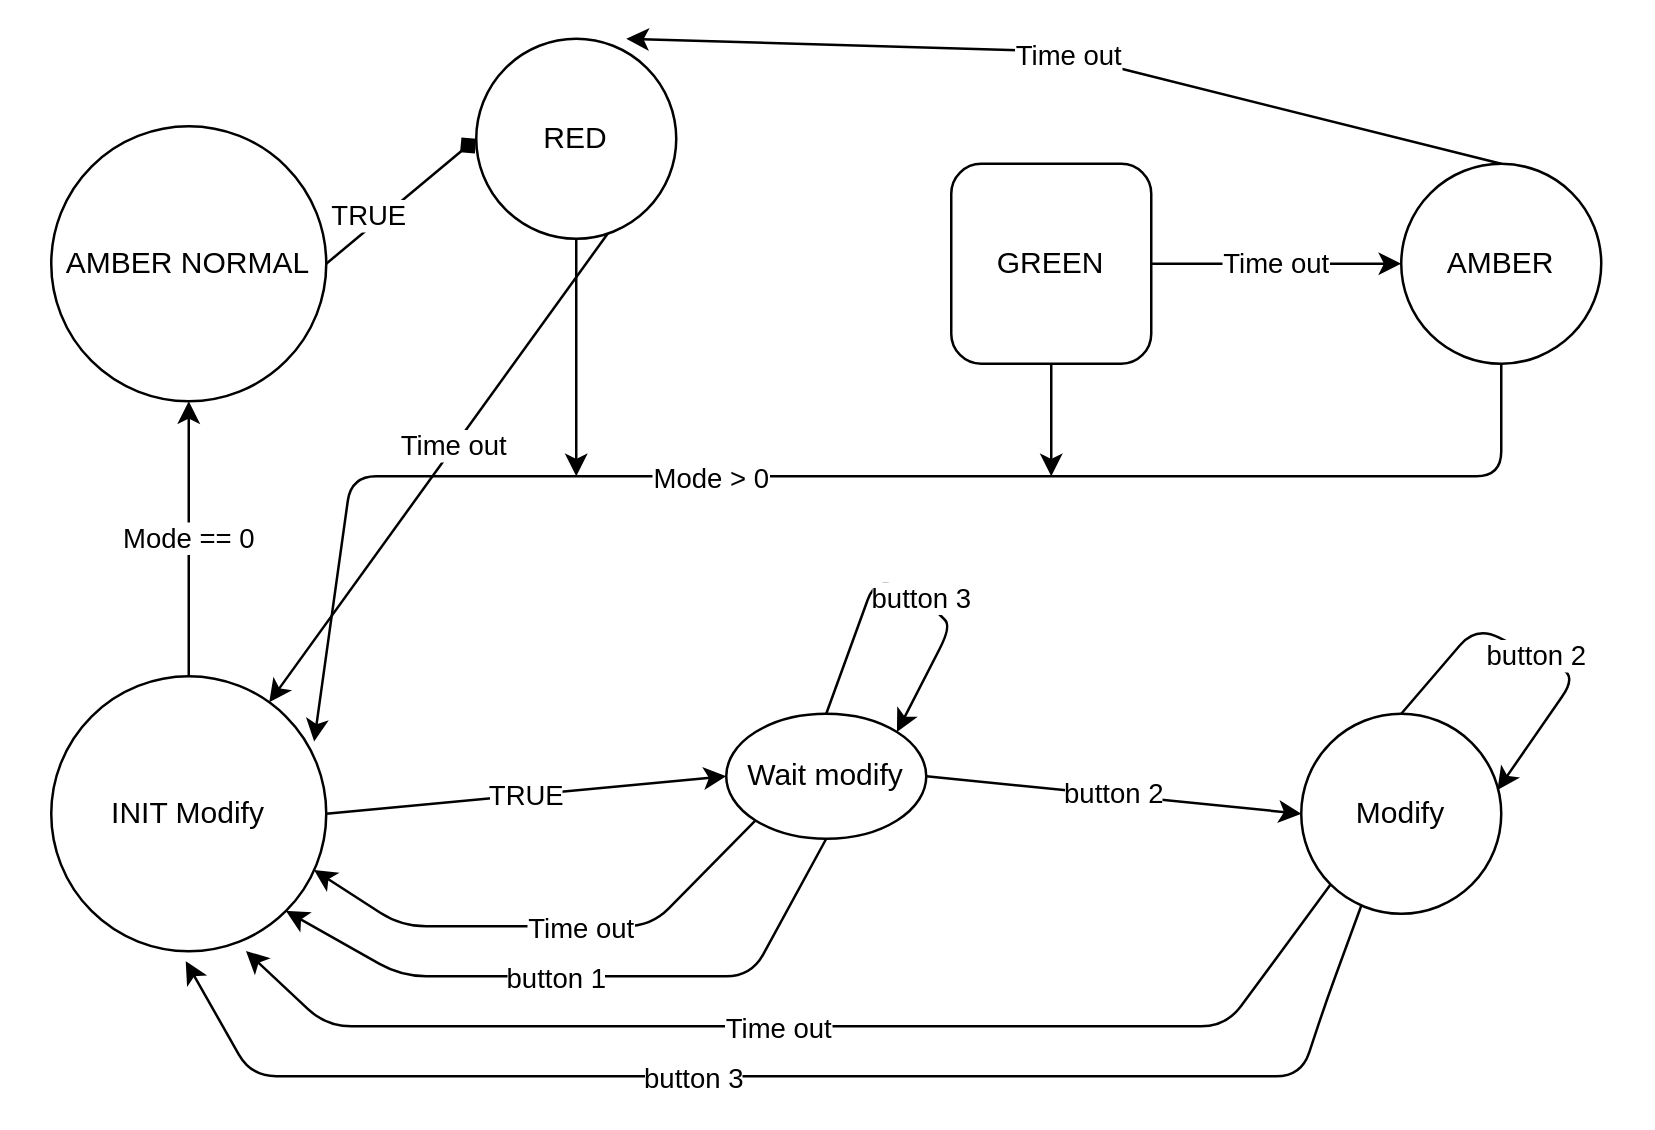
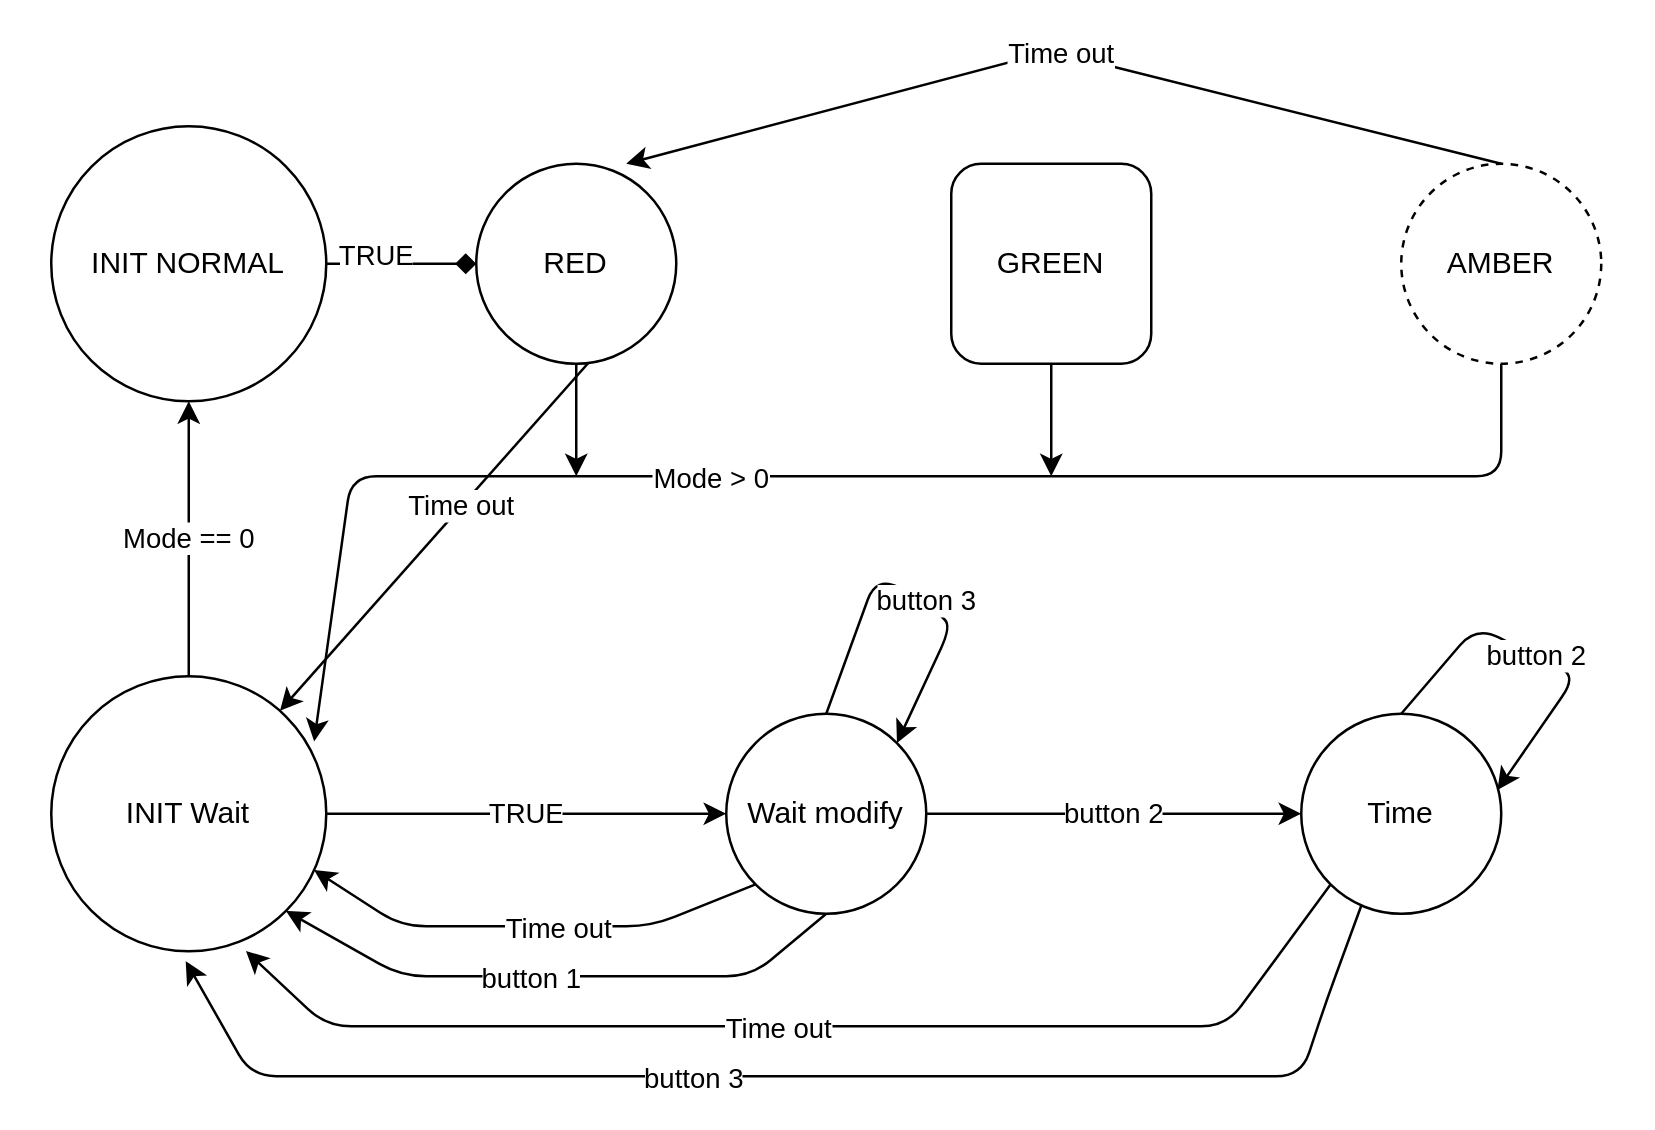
- <mxCell id="7" value="RED" style="ellipse;whiteSpace=wrap;html=1;aspect=fixed;" vertex="1" parent="1"><mxGeometry x="190" y="15" width="80" height="80" as="geometry" /></mxCell>
+ <mxCell id="7" value="RED" style="ellipse;whiteSpace=wrap;html=1;aspect=fixed;" vertex="1" parent="1"><mxGeometry x="190" y="65" width="80" height="80" as="geometry" /></mxCell>
- <mxCell id="4" value="AMBER NORMAL" style="ellipse;whiteSpace=wrap;html=1;aspect=fixed;" vertex="1" parent="1"><mxGeometry x="20" y="50" width="110" height="110" as="geometry" /></mxCell>
+ <mxCell id="4" value="INIT NORMAL" style="ellipse;whiteSpace=wrap;html=1;aspect=fixed;" vertex="1" parent="1"><mxGeometry x="20" y="50" width="110" height="110" as="geometry" /></mxCell>
- <mxCell id="8" value="Time out" style="edgeStyle=none;html=1;exitX=1;exitY=0.5;exitDx=0;exitDy=0;entryX=0;entryY=0.5;entryDx=0;entryDy=0;" edge="1" parent="1" source="10" target="14"><mxGeometry relative="1" as="geometry"><mxPoint as="offset" /></mxGeometry></mxCell>
- <mxCell id="14" value="AMBER" style="ellipse;whiteSpace=wrap;html=1;aspect=fixed;" vertex="1" parent="1"><mxGeometry x="560" y="65" width="80" height="80" as="geometry" /></mxCell>
+ <mxCell id="14" value="AMBER" style="ellipse;whiteSpace=wrap;html=1;aspect=fixed;dashed=1;" vertex="1" parent="1"><mxGeometry x="560" y="65" width="80" height="80" as="geometry" /></mxCell>
- <mxCell id="23" value="Wait modify" style="ellipse;whiteSpace=wrap;html=1;aspect=fixed;" vertex="1" parent="1"><mxGeometry x="290" y="285" width="80" height="50" as="geometry" /></mxCell>
+ <mxCell id="23" value="Wait modify" style="ellipse;whiteSpace=wrap;html=1;aspect=fixed;" vertex="1" parent="1"><mxGeometry x="290" y="285" width="80" height="80" as="geometry" /></mxCell>
- <mxCell id="17" value="INIT Modify" style="ellipse;whiteSpace=wrap;html=1;aspect=fixed;" vertex="1" parent="1"><mxGeometry x="20" y="270" width="110" height="110" as="geometry" /></mxCell>
+ <mxCell id="17" value="INIT Wait" style="ellipse;whiteSpace=wrap;html=1;aspect=fixed;" vertex="1" parent="1"><mxGeometry x="20" y="270" width="110" height="110" as="geometry" /></mxCell>
- <mxCell id="28" value="Modify" style="ellipse;whiteSpace=wrap;html=1;aspect=fixed;" vertex="1" parent="1"><mxGeometry x="520" y="285" width="80" height="80" as="geometry" /></mxCell>
+ <mxCell id="28" value="Time" style="ellipse;whiteSpace=wrap;html=1;aspect=fixed;" vertex="1" parent="1"><mxGeometry x="520" y="285" width="80" height="80" as="geometry" /></mxCell>
